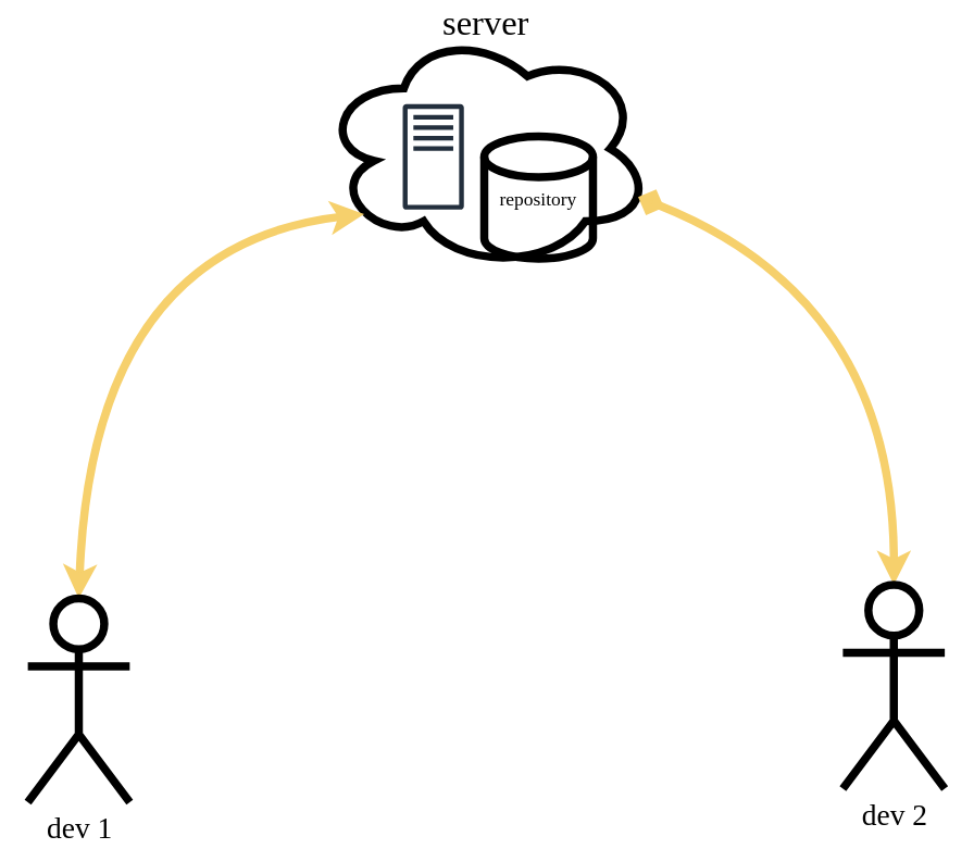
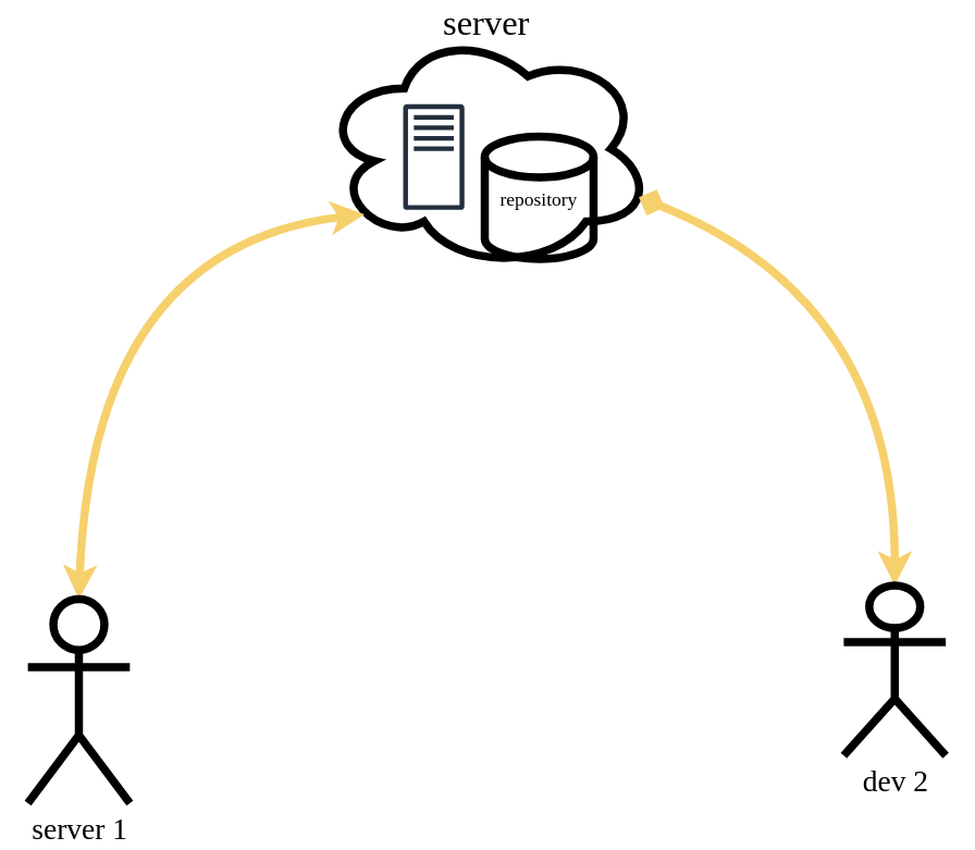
- <mxCell id="9" value="dev 2" style="shape=umlActor;verticalLabelPosition=bottom;verticalAlign=top;html=1;outlineConnect=0;strokeWidth=6;fontFamily=Source Sans Pro;fontSource=https%3A%2F%2Ffonts.googleapis.com%2Fcss%3Ffamily%3DSource%2BSans%2BPro;fontSize=22;fillColor=none;" parent="1" vertex="1"><mxGeometry x="620" y="430" width="75" height="150" as="geometry" /></mxCell>
+ <mxCell id="9" value="dev 2" style="shape=umlActor;verticalLabelPosition=bottom;verticalAlign=top;html=1;outlineConnect=0;strokeWidth=6;fontFamily=Source Sans Pro;fontSource=https%3A%2F%2Ffonts.googleapis.com%2Fcss%3Ffamily%3DSource%2BSans%2BPro;fontSize=22;fillColor=none;" parent="1" vertex="1"><mxGeometry x="620" y="430" width="75" height="125" as="geometry" /></mxCell>
- <mxCell id="7" value="dev 1" style="shape=umlActor;verticalLabelPosition=bottom;verticalAlign=top;html=1;outlineConnect=0;strokeWidth=6;fontFamily=Source Sans Pro;fontSource=https%3A%2F%2Ffonts.googleapis.com%2Fcss%3Ffamily%3DSource%2BSans%2BPro;fontSize=22;fillColor=none;" parent="1" vertex="1"><mxGeometry x="20" y="440" width="75" height="150" as="geometry" /></mxCell>
+ <mxCell id="7" value="server 1" style="shape=umlActor;verticalLabelPosition=bottom;verticalAlign=top;html=1;outlineConnect=0;strokeWidth=6;fontFamily=Source Sans Pro;fontSource=https%3A%2F%2Ffonts.googleapis.com%2Fcss%3Ffamily%3DSource%2BSans%2BPro;fontSize=22;fillColor=none;" parent="1" vertex="1"><mxGeometry x="20" y="440" width="75" height="150" as="geometry" /></mxCell>
